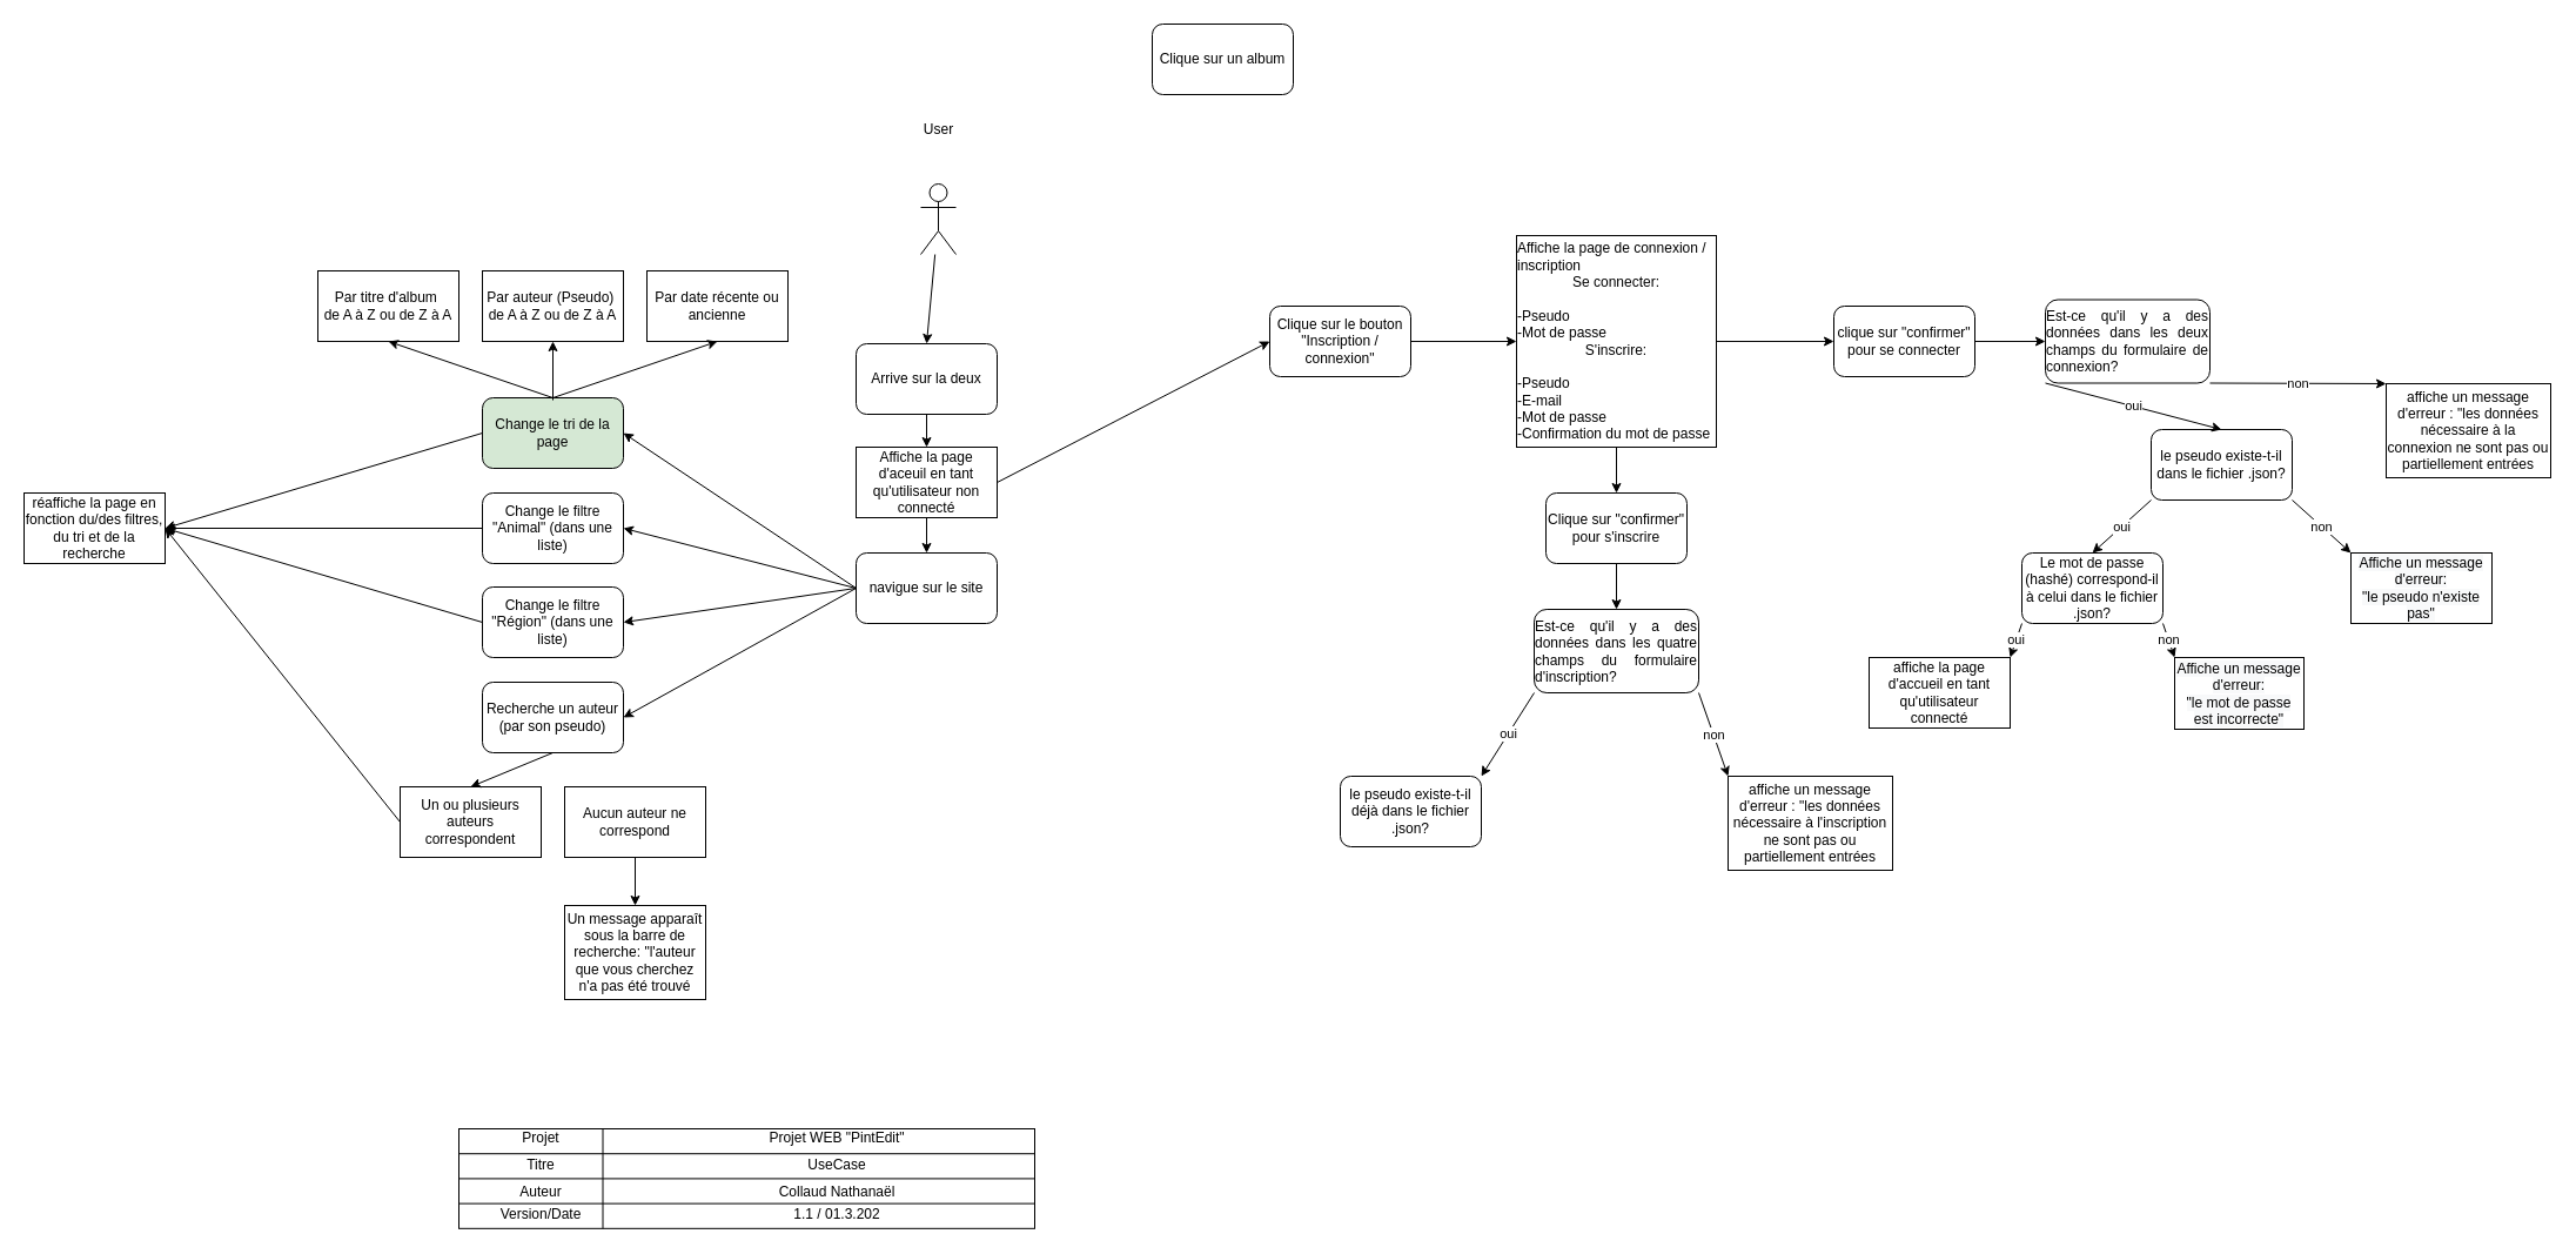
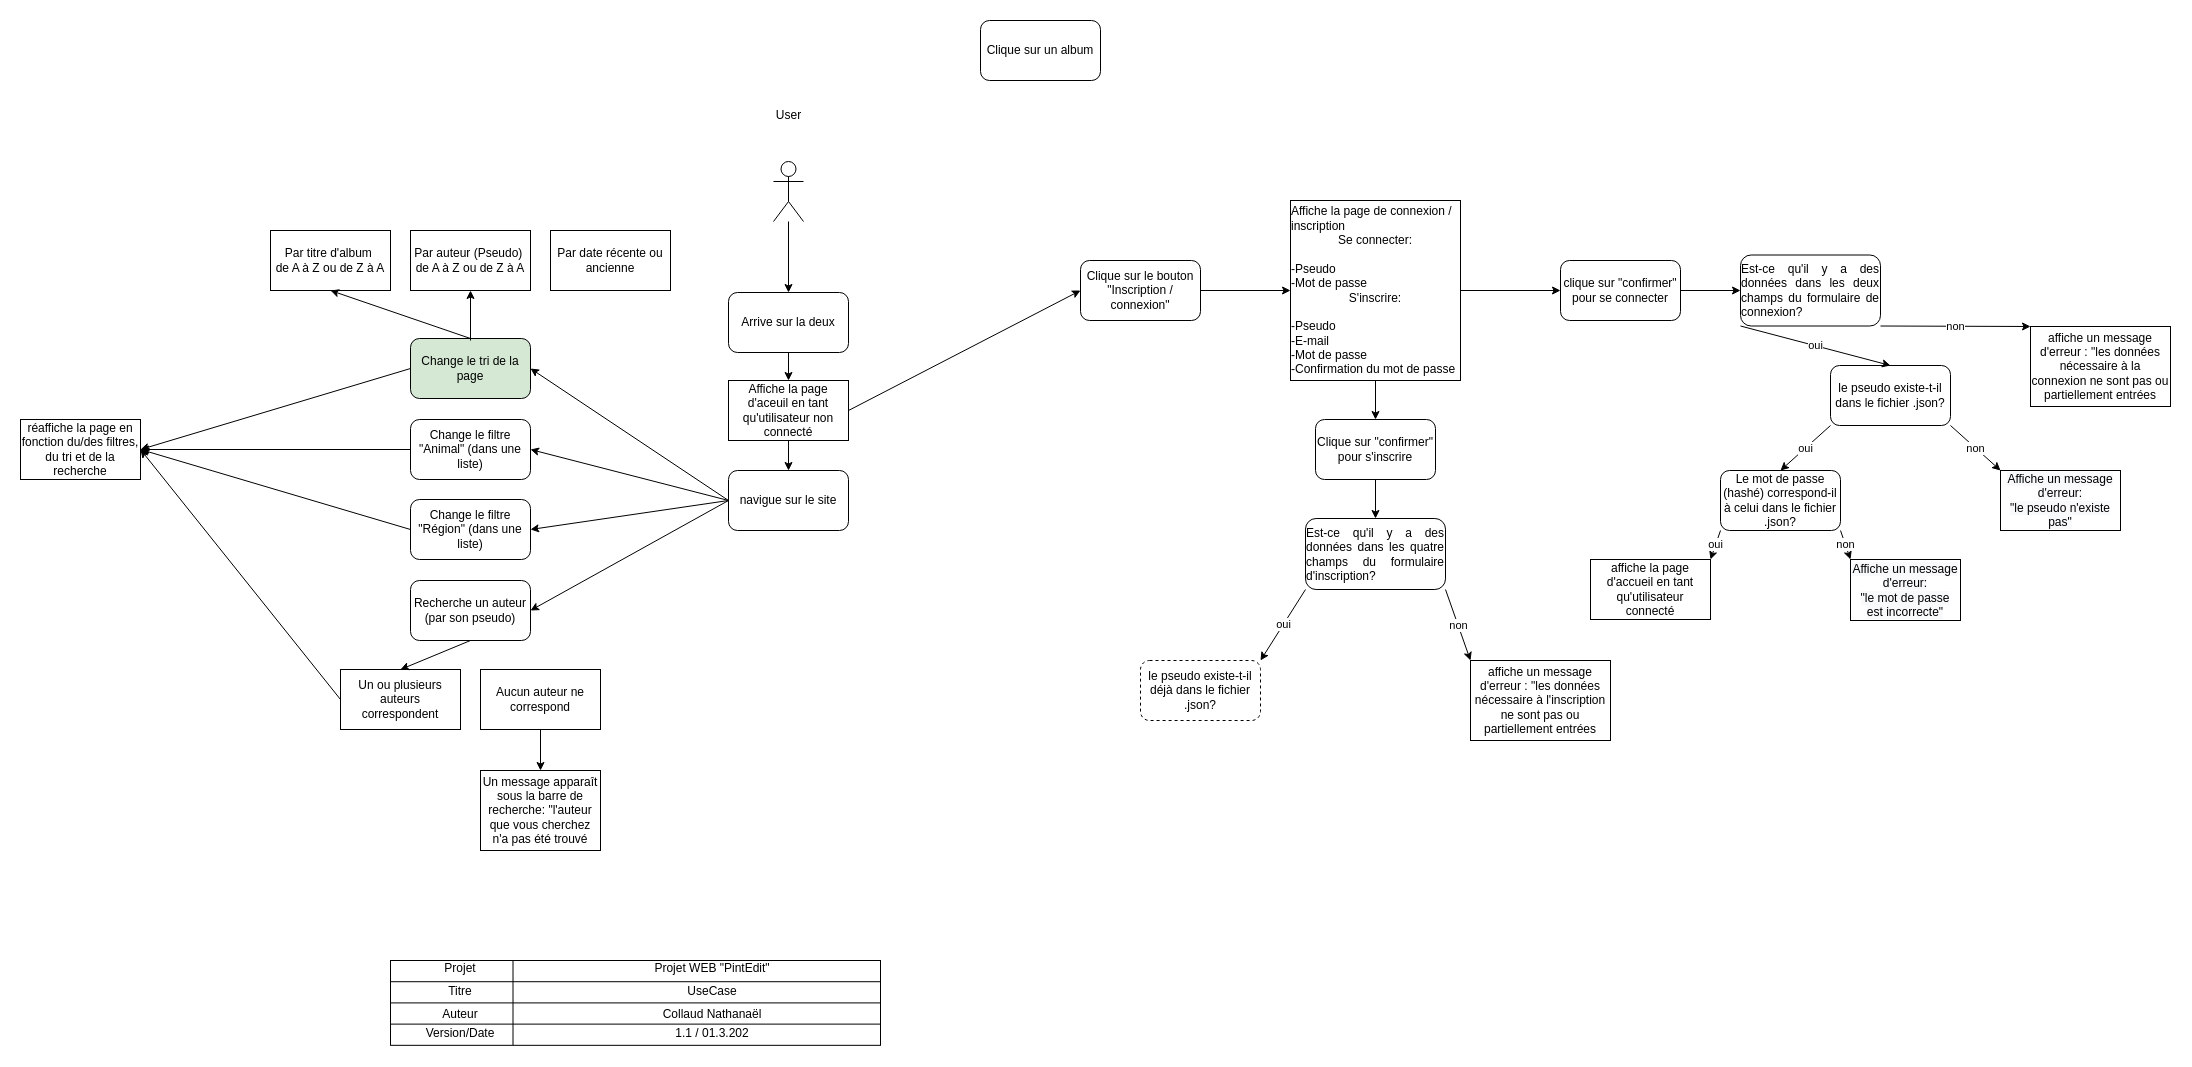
- <mxCell id="16" value="User" style="shape=umlActor;verticalLabelPosition=top;verticalAlign=top;html=1;outlineConnect=0;" parent="1" vertex="1"><mxGeometry x="783" y="156" width="30" height="60" as="geometry" /></mxCell>
+ <mxCell id="16" value="User" style="shape=umlActor;verticalLabelPosition=top;verticalAlign=top;html=1;outlineConnect=0;" parent="1" vertex="1"><mxGeometry x="773" y="161" width="30" height="60" as="geometry" /></mxCell>
- <mxCell id="39" value="" style="endArrow=classic;html=1;entryX=0.5;entryY=1;entryDx=0;entryDy=0;exitX=0.5;exitY=0;exitDx=0;exitDy=0;" parent="1" source="22" target="24" edge="1"><mxGeometry width="50" height="50" relative="1" as="geometry"><mxPoint x="600" y="650" as="sourcePoint" /><mxPoint x="650" y="600" as="targetPoint" /></mxGeometry></mxCell>
- <mxCell id="65" value="le pseudo existe-t-il déjà dans le fichier .json?" style="rounded=1;whiteSpace=wrap;html=1;" parent="1" vertex="1"><mxGeometry x="1140" y="660" width="120" height="60" as="geometry" /></mxCell>
+ <mxCell id="65" value="le pseudo existe-t-il déjà dans le fichier .json?" style="rounded=1;whiteSpace=wrap;html=1;dashed=1;" parent="1" vertex="1"><mxGeometry x="1140" y="660" width="120" height="60" as="geometry" /></mxCell>
